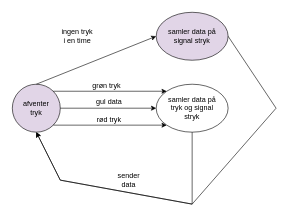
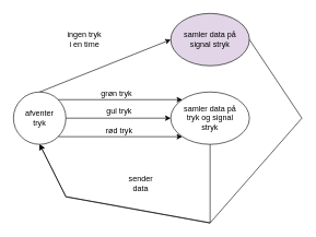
- <mxCell id="9" value="gul data" style="text;html=1;align=center;verticalAlign=middle;resizable=0;points=[];autosize=1;strokeColor=none;fillColor=none;" vertex="1" parent="1"><mxGeometry x="151" y="155" width="60" height="30" as="geometry" /></mxCell>
+ <mxCell id="9" value="gul tryk" style="text;html=1;align=center;verticalAlign=middle;resizable=0;points=[];autosize=1;strokeColor=none;fillColor=none;" vertex="1" parent="1"><mxGeometry x="151" y="155" width="60" height="30" as="geometry" /></mxCell>
- <mxCell id="4" value="&lt;div&gt;afventer&lt;/div&gt;&lt;div&gt;tryk&lt;br&gt;&lt;/div&gt;" style="ellipse;whiteSpace=wrap;html=1;aspect=fixed;fillColor=#e1d5e7;" vertex="1" parent="1"><mxGeometry x="20" y="140" width="80" height="80" as="geometry" /></mxCell>
+ <mxCell id="4" value="&lt;div&gt;afventer&lt;/div&gt;&lt;div&gt;tryk&lt;br&gt;&lt;/div&gt;" style="ellipse;whiteSpace=wrap;html=1;aspect=fixed;" vertex="1" parent="1"><mxGeometry x="20" y="140" width="80" height="80" as="geometry" /></mxCell>
- <mxCell id="15" value="&lt;div&gt;sender&lt;/div&gt;&lt;div&gt;data&lt;br&gt;&lt;/div&gt;" style="text;html=1;align=center;verticalAlign=middle;resizable=0;points=[];autosize=1;strokeColor=none;fillColor=none;" vertex="1" parent="1"><mxGeometry x="184" y="280" width="60" height="40" as="geometry" /></mxCell>
+ <mxCell id="15" value="&lt;div&gt;sender&lt;/div&gt;&lt;div&gt;data&lt;br&gt;&lt;/div&gt;" style="text;html=1;align=center;verticalAlign=middle;resizable=0;points=[];autosize=1;strokeColor=none;fillColor=none;" vertex="1" parent="1"><mxGeometry x="184" y="260" width="60" height="40" as="geometry" /></mxCell>
